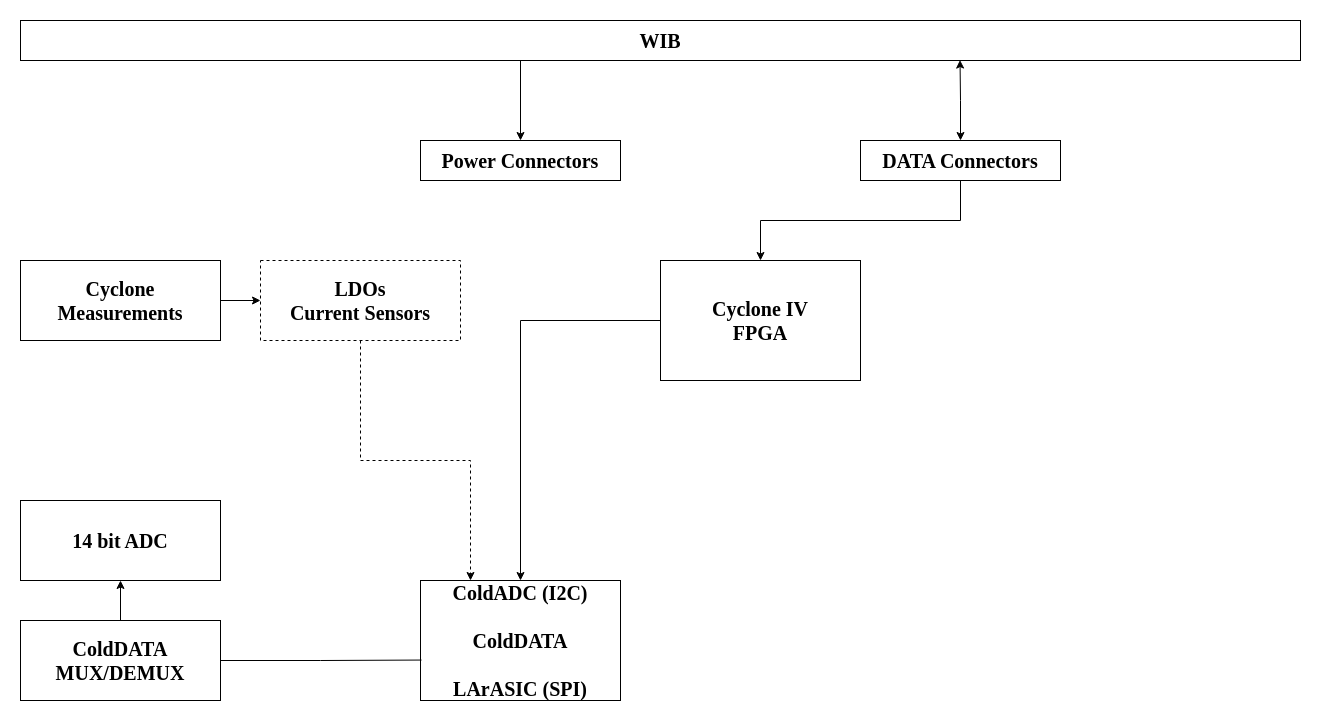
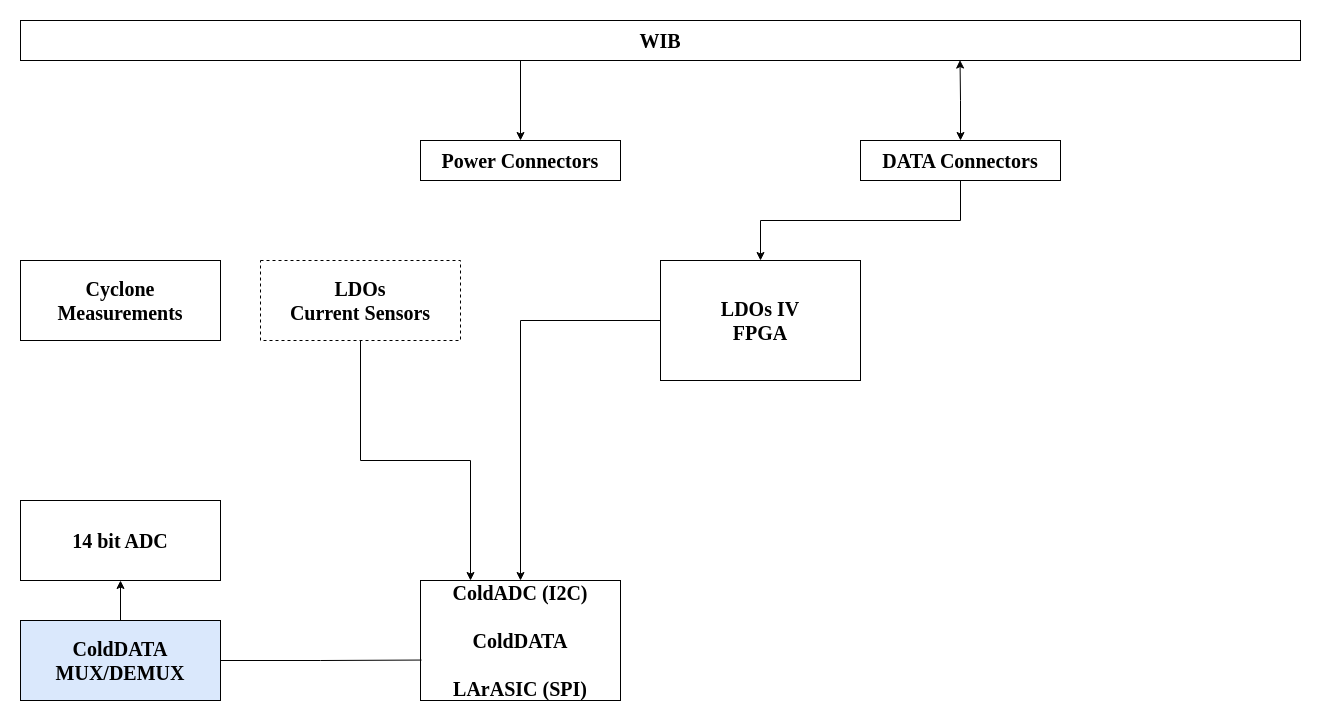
- <mxCell id="11" style="edgeStyle=orthogonalEdgeStyle;rounded=0;orthogonalLoop=1;jettySize=auto;html=1;exitX=1;exitY=0.5;exitDx=0;exitDy=0;entryX=0;entryY=0.5;entryDx=0;entryDy=0;" edge="1" parent="1" source="12" target="10"><mxGeometry relative="1" as="geometry" /></mxCell>
- <mxCell id="8" value="Cyclone IV&lt;div&gt;FPGA&lt;/div&gt;" style="rounded=0;whiteSpace=wrap;html=1;fontSize=20;fontStyle=1;fontFamily=Times New Roman;" vertex="1" parent="1"><mxGeometry x="660" y="260" width="200" height="120" as="geometry" /></mxCell>
+ <mxCell id="8" value="LDOs IV&lt;div&gt;FPGA&lt;/div&gt;" style="rounded=0;whiteSpace=wrap;html=1;fontSize=20;fontStyle=1;fontFamily=Times New Roman;" vertex="1" parent="1"><mxGeometry x="660" y="260" width="200" height="120" as="geometry" /></mxCell>
- <mxCell id="9" style="edgeStyle=orthogonalEdgeStyle;rounded=0;orthogonalLoop=1;jettySize=auto;html=1;exitX=0.5;exitY=1;exitDx=0;exitDy=0;entryX=0.25;entryY=0;entryDx=0;entryDy=0;dashed=1;" edge="1" parent="1" source="10" target="13"><mxGeometry relative="1" as="geometry" /></mxCell>
+ <mxCell id="9" style="edgeStyle=orthogonalEdgeStyle;rounded=0;orthogonalLoop=1;jettySize=auto;html=1;exitX=0.5;exitY=1;exitDx=0;exitDy=0;entryX=0.25;entryY=0;entryDx=0;entryDy=0;" edge="1" parent="1" source="10" target="13"><mxGeometry relative="1" as="geometry" /></mxCell>
- <mxCell id="16" value="ColdDATA&lt;div&gt;MUX/DEMUX&lt;/div&gt;" style="rounded=0;whiteSpace=wrap;html=1;fontSize=20;fontStyle=1;fontFamily=Times New Roman;" vertex="1" parent="1"><mxGeometry x="20" y="620" width="200" height="80" as="geometry" /></mxCell>
+ <mxCell id="16" value="ColdDATA&lt;div&gt;MUX/DEMUX&lt;/div&gt;" style="rounded=0;whiteSpace=wrap;html=1;fontSize=20;fontStyle=1;fontFamily=Times New Roman;fillColor=#dae8fc;" vertex="1" parent="1"><mxGeometry x="20" y="620" width="200" height="80" as="geometry" /></mxCell>
